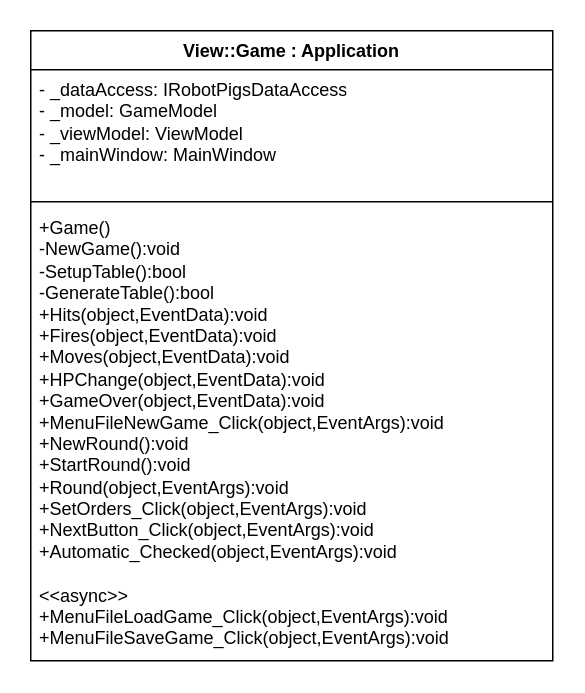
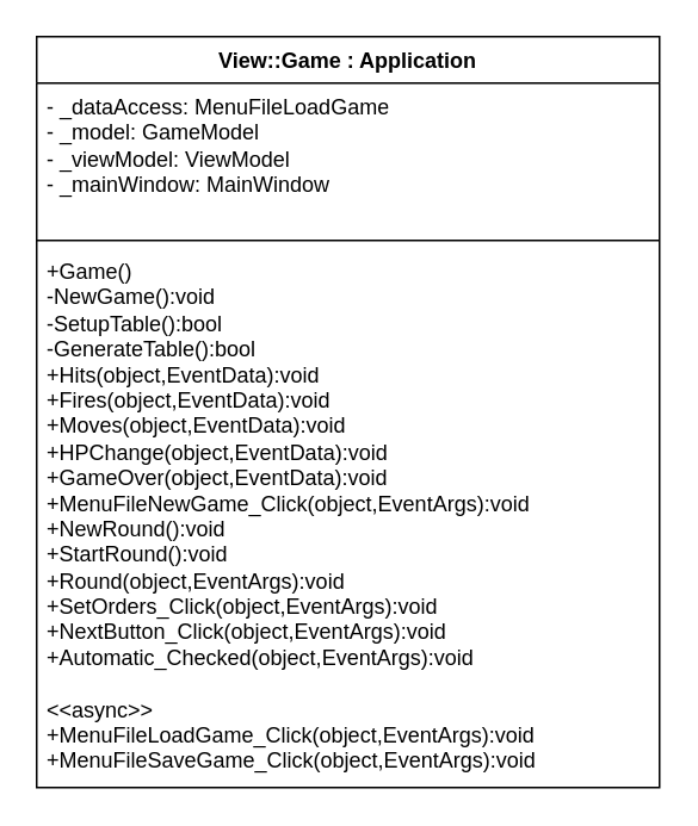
- <mxCell id="3" value="&lt;div&gt;- _dataAccess: IRobotPigsDataAccess&lt;/div&gt;&lt;div&gt;- _model: GameModel&lt;/div&gt;&lt;div&gt;- _viewModel: ViewModel&lt;br&gt;&lt;/div&gt;- _mainWindow: MainWindow&lt;br&gt;&lt;div&gt;&lt;br&gt;&lt;/div&gt;" style="text;strokeColor=none;fillColor=none;align=left;verticalAlign=top;spacingLeft=4;spacingRight=4;overflow=hidden;rotatable=0;points=[[0,0.5],[1,0.5]];portConstraint=eastwest;whiteSpace=wrap;html=1;" parent="2" vertex="1"><mxGeometry y="26" width="348" height="84" as="geometry" /></mxCell>
+ <mxCell id="3" value="&lt;div&gt;- _dataAccess: MenuFileLoadGame&lt;/div&gt;&lt;div&gt;- _model: GameModel&lt;/div&gt;&lt;div&gt;- _viewModel: ViewModel&lt;br&gt;&lt;/div&gt;- _mainWindow: MainWindow&lt;br&gt;&lt;div&gt;&lt;br&gt;&lt;/div&gt;" style="text;strokeColor=none;fillColor=none;align=left;verticalAlign=top;spacingLeft=4;spacingRight=4;overflow=hidden;rotatable=0;points=[[0,0.5],[1,0.5]];portConstraint=eastwest;whiteSpace=wrap;html=1;" parent="2" vertex="1"><mxGeometry y="26" width="348" height="84" as="geometry" /></mxCell>
